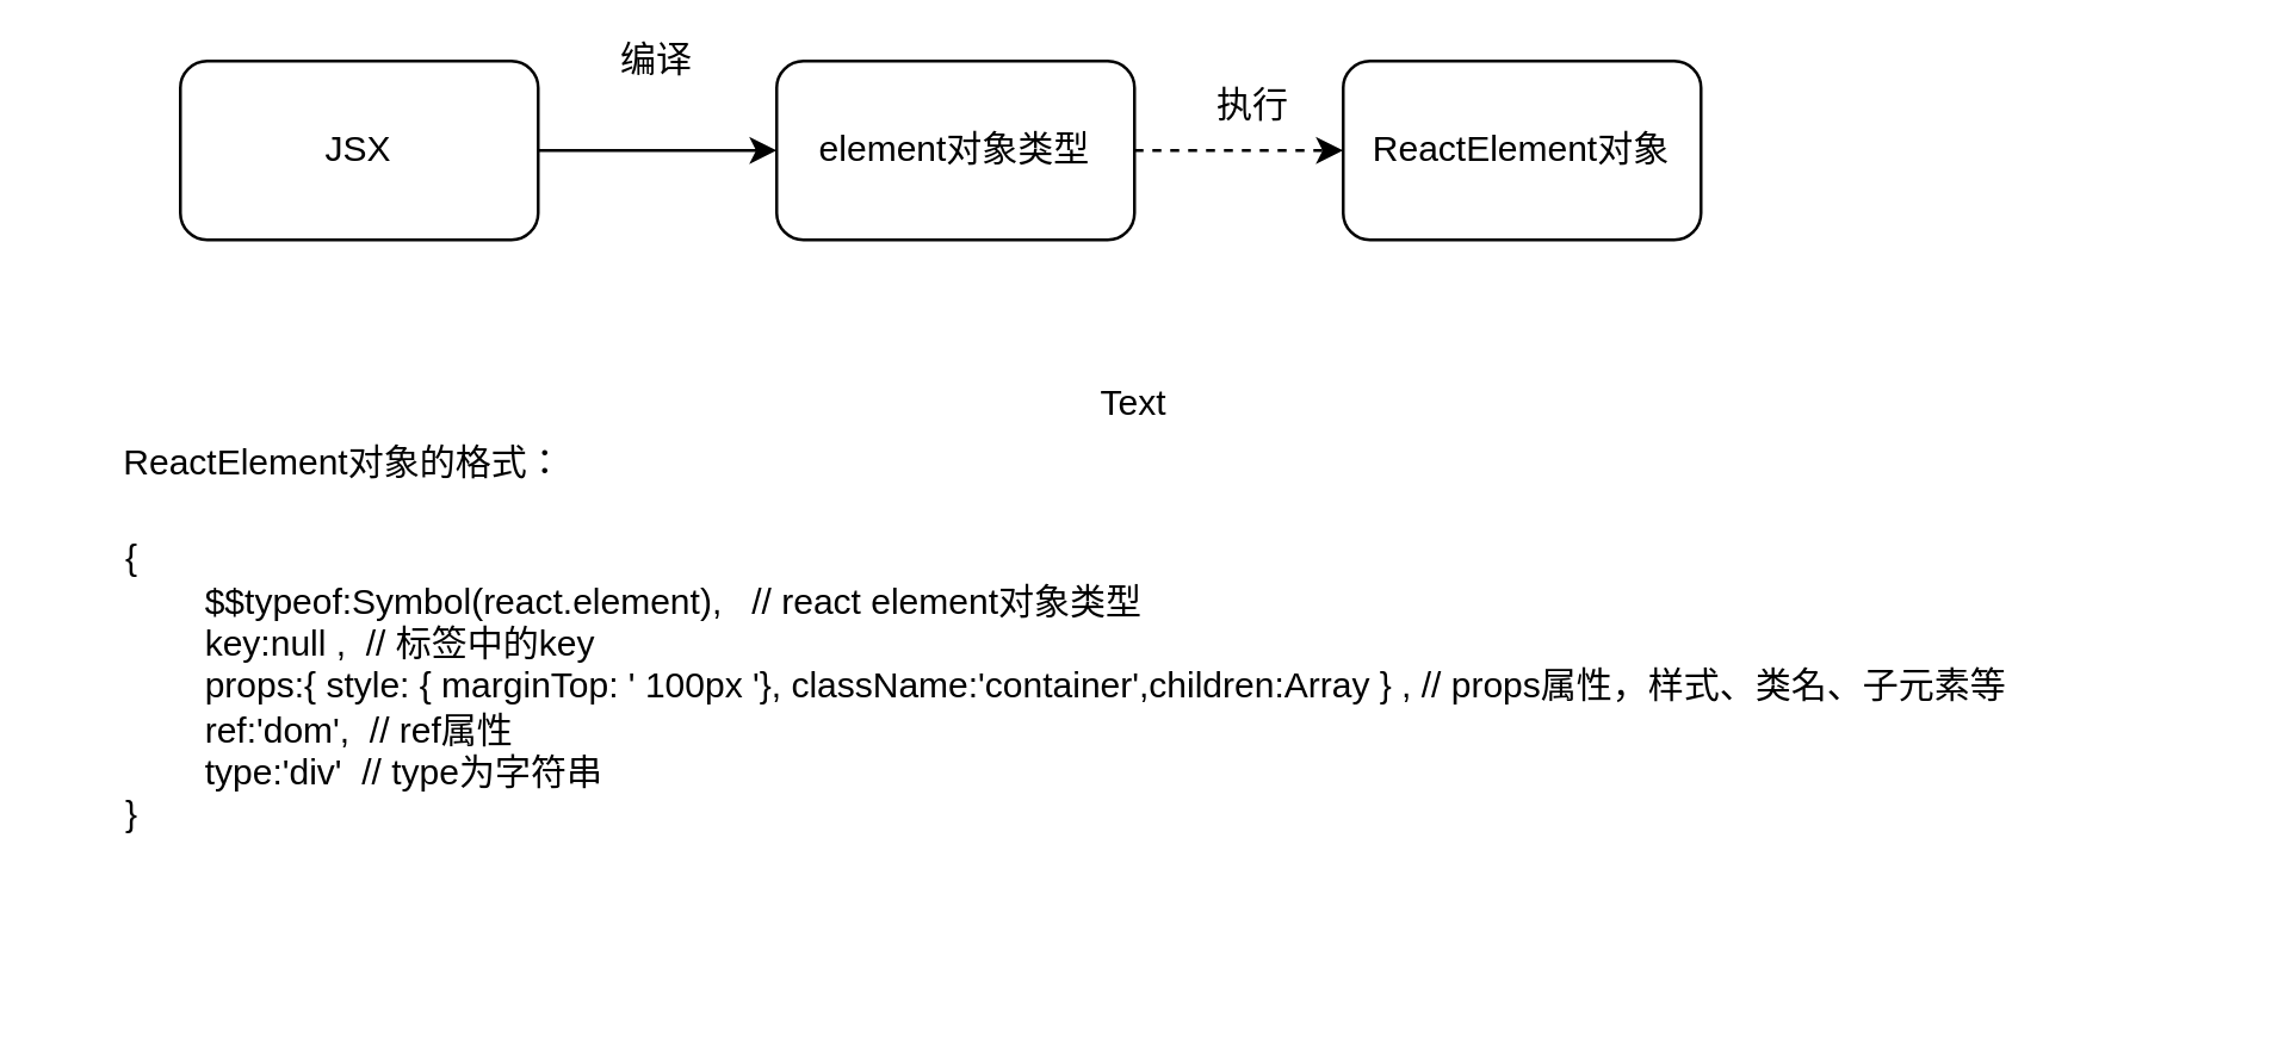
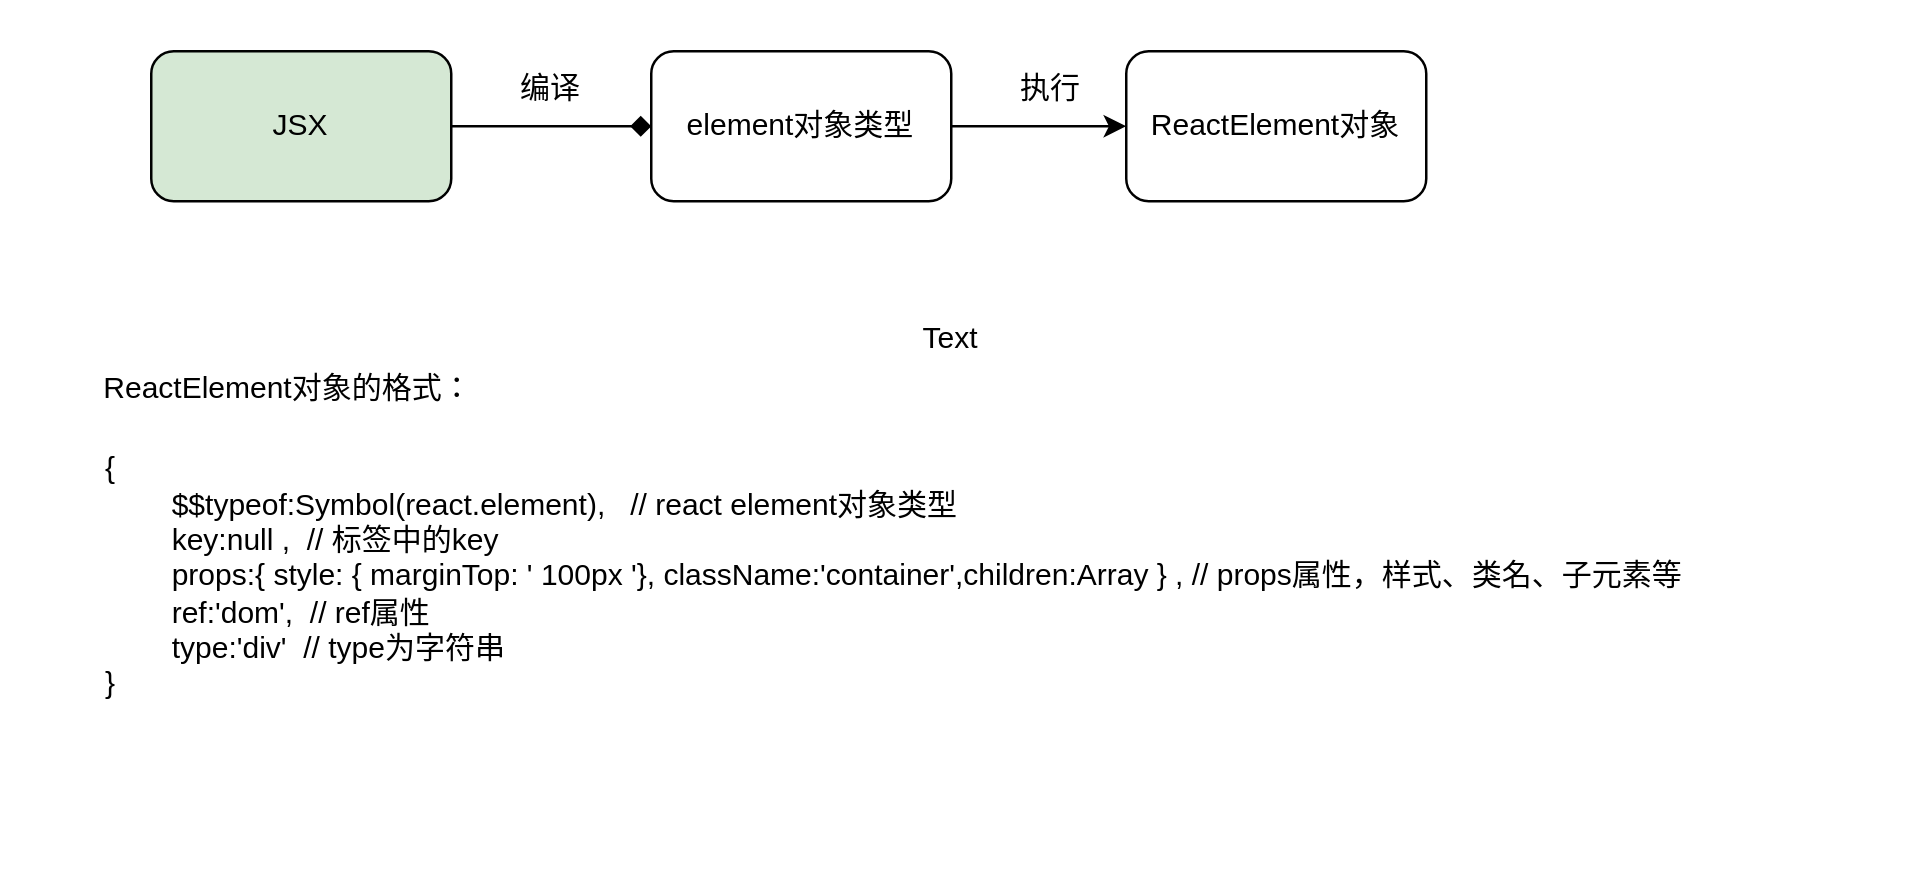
- <mxCell id="7" value="编译" style="text;html=1;strokeColor=none;fillColor=none;align=center;verticalAlign=middle;whiteSpace=wrap;rounded=0;" vertex="1" parent="1"><mxGeometry x="190" y="5" width="60" height="30" as="geometry" /></mxCell>
+ <mxCell id="7" value="编译" style="text;html=1;strokeColor=none;fillColor=none;align=center;verticalAlign=middle;whiteSpace=wrap;rounded=0;" vertex="1" parent="1"><mxGeometry x="190" y="20" width="60" height="30" as="geometry" /></mxCell>
- <mxCell id="3" value="JSX" style="rounded=1;whiteSpace=wrap;html=1;" vertex="1" parent="1"><mxGeometry x="60" y="20" width="120" height="60" as="geometry" /></mxCell>
+ <mxCell id="3" value="JSX" style="rounded=1;whiteSpace=wrap;html=1;fillColor=#d5e8d4;" vertex="1" parent="1"><mxGeometry x="60" y="20" width="120" height="60" as="geometry" /></mxCell>
- <mxCell id="2" value="" style="edgeStyle=none;html=1;" edge="1" parent="1" source="3" target="5"><mxGeometry relative="1" as="geometry" /></mxCell>
+ <mxCell id="2" value="" style="edgeStyle=none;html=1;endArrow=diamond;" edge="1" parent="1" source="3" target="5"><mxGeometry relative="1" as="geometry" /></mxCell>
- <mxCell id="4" value="" style="edgeStyle=none;html=1;dashed=1;" edge="1" parent="1" source="5" target="6"><mxGeometry relative="1" as="geometry" /></mxCell>
+ <mxCell id="4" value="" style="edgeStyle=none;html=1;" edge="1" parent="1" source="5" target="6"><mxGeometry relative="1" as="geometry" /></mxCell>
